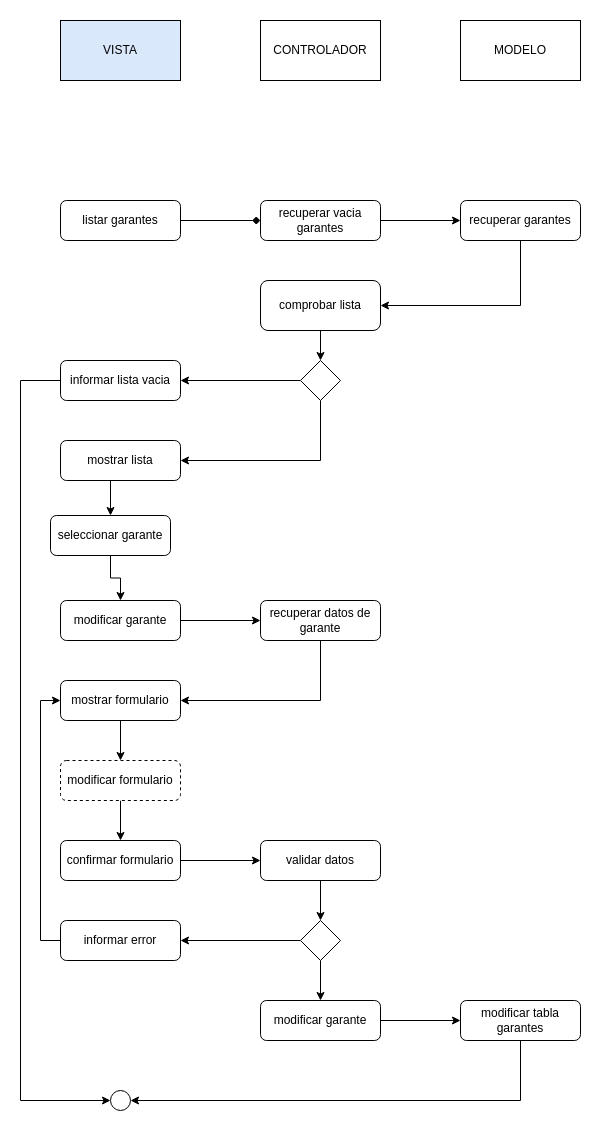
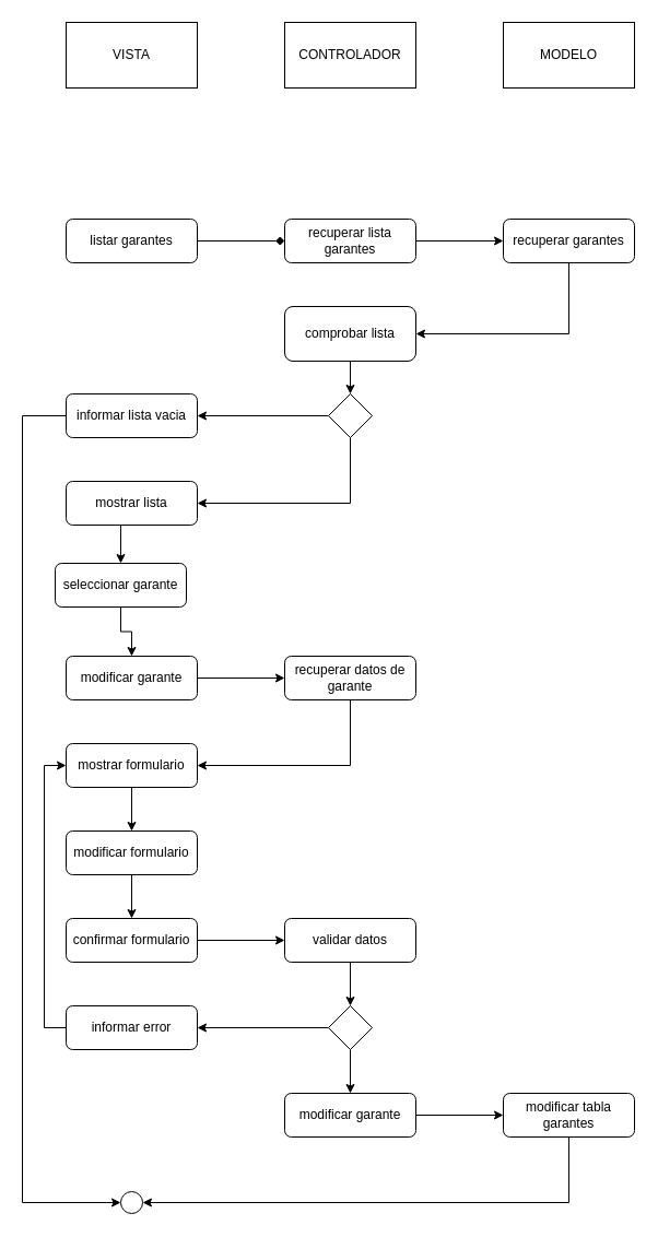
- <mxCell id="2" value="VISTA" style="rounded=0;whiteSpace=wrap;html=1;fillColor=#dae8fc;" vertex="1" parent="1"><mxGeometry x="60" y="20" width="120" height="60" as="geometry" /></mxCell>
+ <mxCell id="2" value="VISTA" style="rounded=0;whiteSpace=wrap;html=1;" vertex="1" parent="1"><mxGeometry x="60" y="20" width="120" height="60" as="geometry" /></mxCell>
- <mxCell id="13" value="recuperar vacia garantes" style="rounded=1;whiteSpace=wrap;html=1;" vertex="1" parent="1"><mxGeometry x="260" y="200" width="120" height="40" as="geometry" /></mxCell>
+ <mxCell id="13" value="recuperar lista garantes" style="rounded=1;whiteSpace=wrap;html=1;" vertex="1" parent="1"><mxGeometry x="260" y="200" width="120" height="40" as="geometry" /></mxCell>
- <mxCell id="30" value="modificar formulario" style="rounded=1;whiteSpace=wrap;html=1;dashed=1;" vertex="1" parent="1"><mxGeometry x="60" y="760" width="120" height="40" as="geometry" /></mxCell>
+ <mxCell id="30" value="modificar formulario" style="rounded=1;whiteSpace=wrap;html=1;" vertex="1" parent="1"><mxGeometry x="60" y="760" width="120" height="40" as="geometry" /></mxCell>
